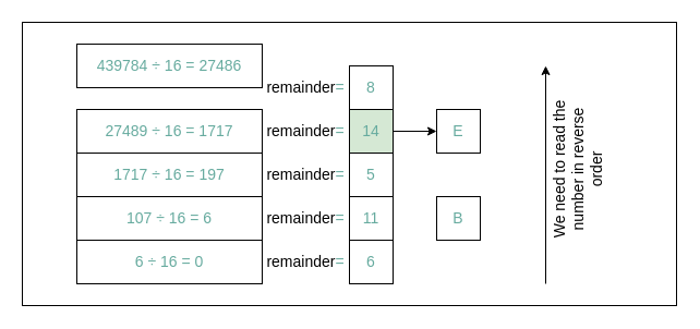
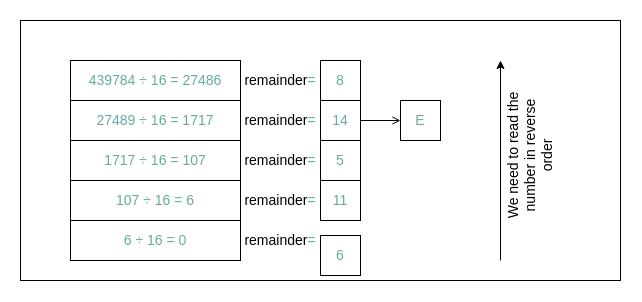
- <mxCell id="3" value="439784 ÷ 16 = 27486" style="rounded=0;whiteSpace=wrap;html=1;labelBackgroundColor=none;fontSize=14;fontColor=#67AB9F;" vertex="1" parent="1"><mxGeometry x="70" y="40" width="170" height="40" as="geometry" /></mxCell>
+ <mxCell id="3" value="439784 ÷ 16 = 27486" style="rounded=0;whiteSpace=wrap;html=1;labelBackgroundColor=none;fontSize=14;fontColor=#67AB9F;" vertex="1" parent="1"><mxGeometry x="70" y="60" width="170" height="40" as="geometry" /></mxCell>
- <mxCell id="9" value="14" style="rounded=0;whiteSpace=wrap;html=1;labelBackgroundColor=none;fontSize=14;fontColor=#67AB9F;fillColor=#d5e8d4;" vertex="1" parent="1"><mxGeometry x="320" y="100" width="40" height="40" as="geometry" /></mxCell>
+ <mxCell id="9" value="14" style="rounded=0;whiteSpace=wrap;html=1;labelBackgroundColor=none;fontSize=14;fontColor=#67AB9F;" vertex="1" parent="1"><mxGeometry x="320" y="100" width="40" height="40" as="geometry" /></mxCell>
- <mxCell id="21" value="" style="endArrow=classic;html=1;rounded=0;fontSize=14;fontColor=#000000;exitX=1;exitY=0.5;exitDx=0;exitDy=0;entryX=0;entryY=0.5;entryDx=0;entryDy=0;" edge="1" parent="1" source="9" target="20"><mxGeometry width="50" height="50" relative="1" as="geometry"><mxPoint x="110" y="150" as="sourcePoint" /><mxPoint x="160" y="100" as="targetPoint" /></mxGeometry></mxCell>
+ <mxCell id="21" value="" style="endArrow=open;html=1;rounded=0;fontSize=14;fontColor=#000000;exitX=1;exitY=0.5;exitDx=0;exitDy=0;entryX=0;entryY=0.5;entryDx=0;entryDy=0;" edge="1" parent="1" source="9" target="20"><mxGeometry width="50" height="50" relative="1" as="geometry"><mxPoint x="110" y="150" as="sourcePoint" /><mxPoint x="160" y="100" as="targetPoint" /></mxGeometry></mxCell>
- <mxCell id="6" value="1717 ÷ 16 = 197" style="rounded=0;whiteSpace=wrap;html=1;labelBackgroundColor=none;fontSize=14;fontColor=#67AB9F;" vertex="1" parent="1"><mxGeometry x="70" y="140" width="170" height="40" as="geometry" /></mxCell>
+ <mxCell id="6" value="1717 ÷ 16 = 107" style="rounded=0;whiteSpace=wrap;html=1;labelBackgroundColor=none;fontSize=14;fontColor=#67AB9F;" vertex="1" parent="1"><mxGeometry x="70" y="140" width="170" height="40" as="geometry" /></mxCell>
- <mxCell id="22" value="B" style="rounded=0;whiteSpace=wrap;html=1;labelBackgroundColor=none;fontSize=14;fontColor=#67AB9F;" vertex="1" parent="1"><mxGeometry x="400" y="180" width="40" height="40" as="geometry" /></mxCell>
- <mxCell id="17" value="6" style="rounded=0;whiteSpace=wrap;html=1;labelBackgroundColor=none;fontSize=14;fontColor=#67AB9F;" vertex="1" parent="1"><mxGeometry x="320" y="220" width="40" height="40" as="geometry" /></mxCell>
+ <mxCell id="17" value="6" style="rounded=0;whiteSpace=wrap;html=1;labelBackgroundColor=none;fontSize=14;fontColor=#67AB9F;" vertex="1" parent="1"><mxGeometry x="320" y="235" width="40" height="40" as="geometry" /></mxCell>
